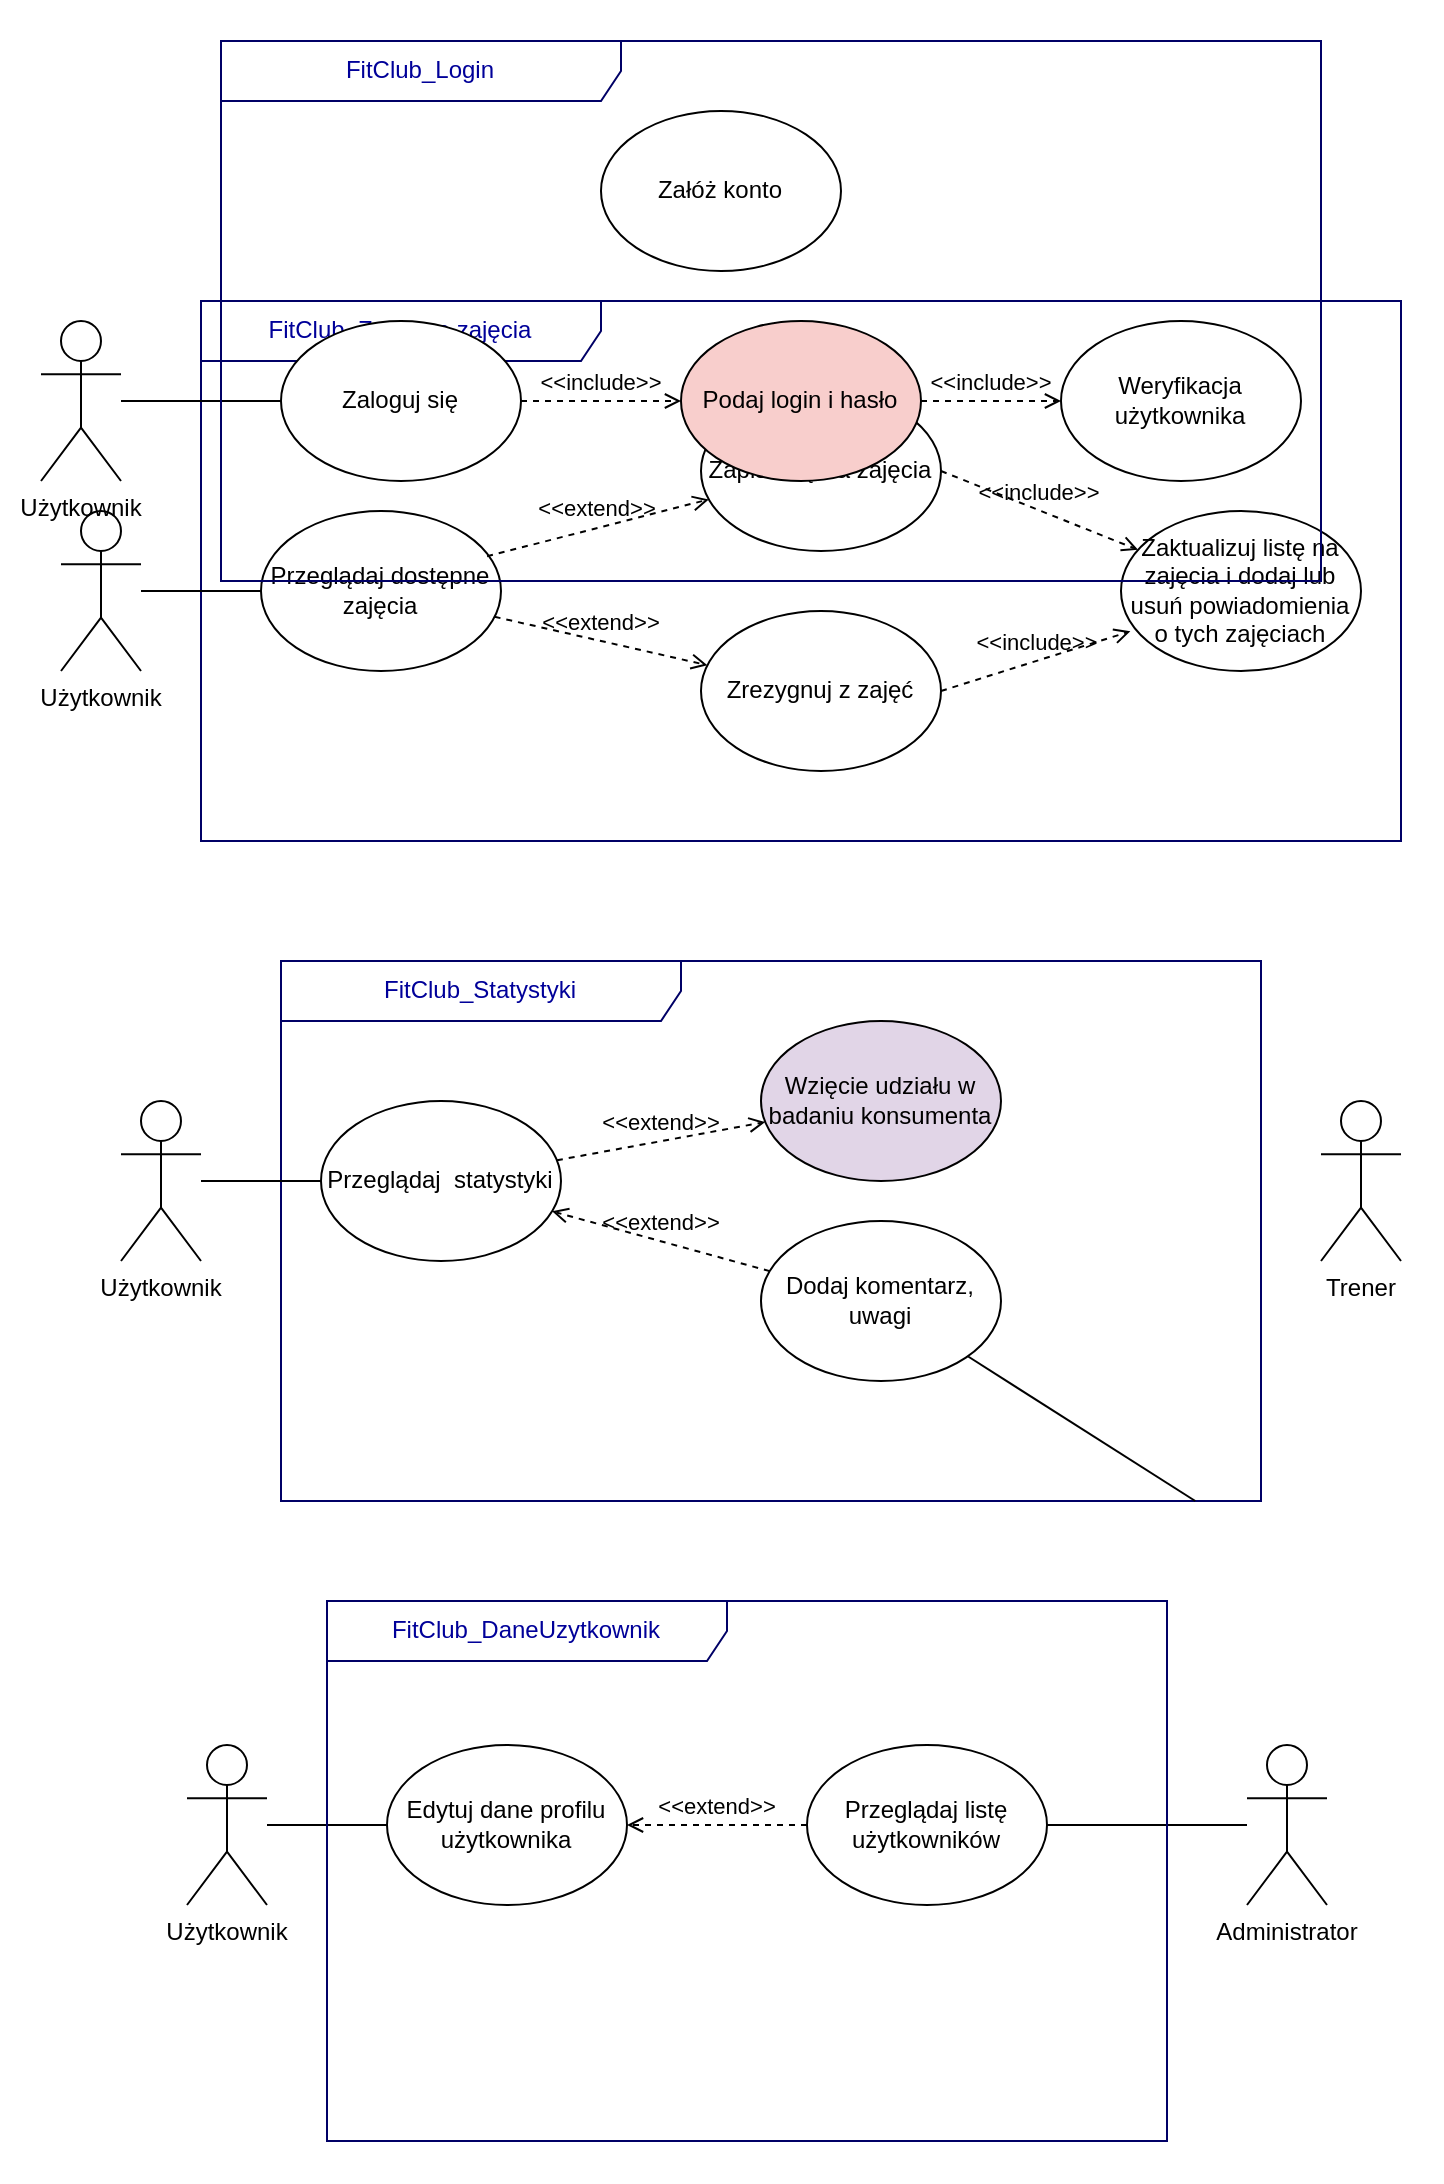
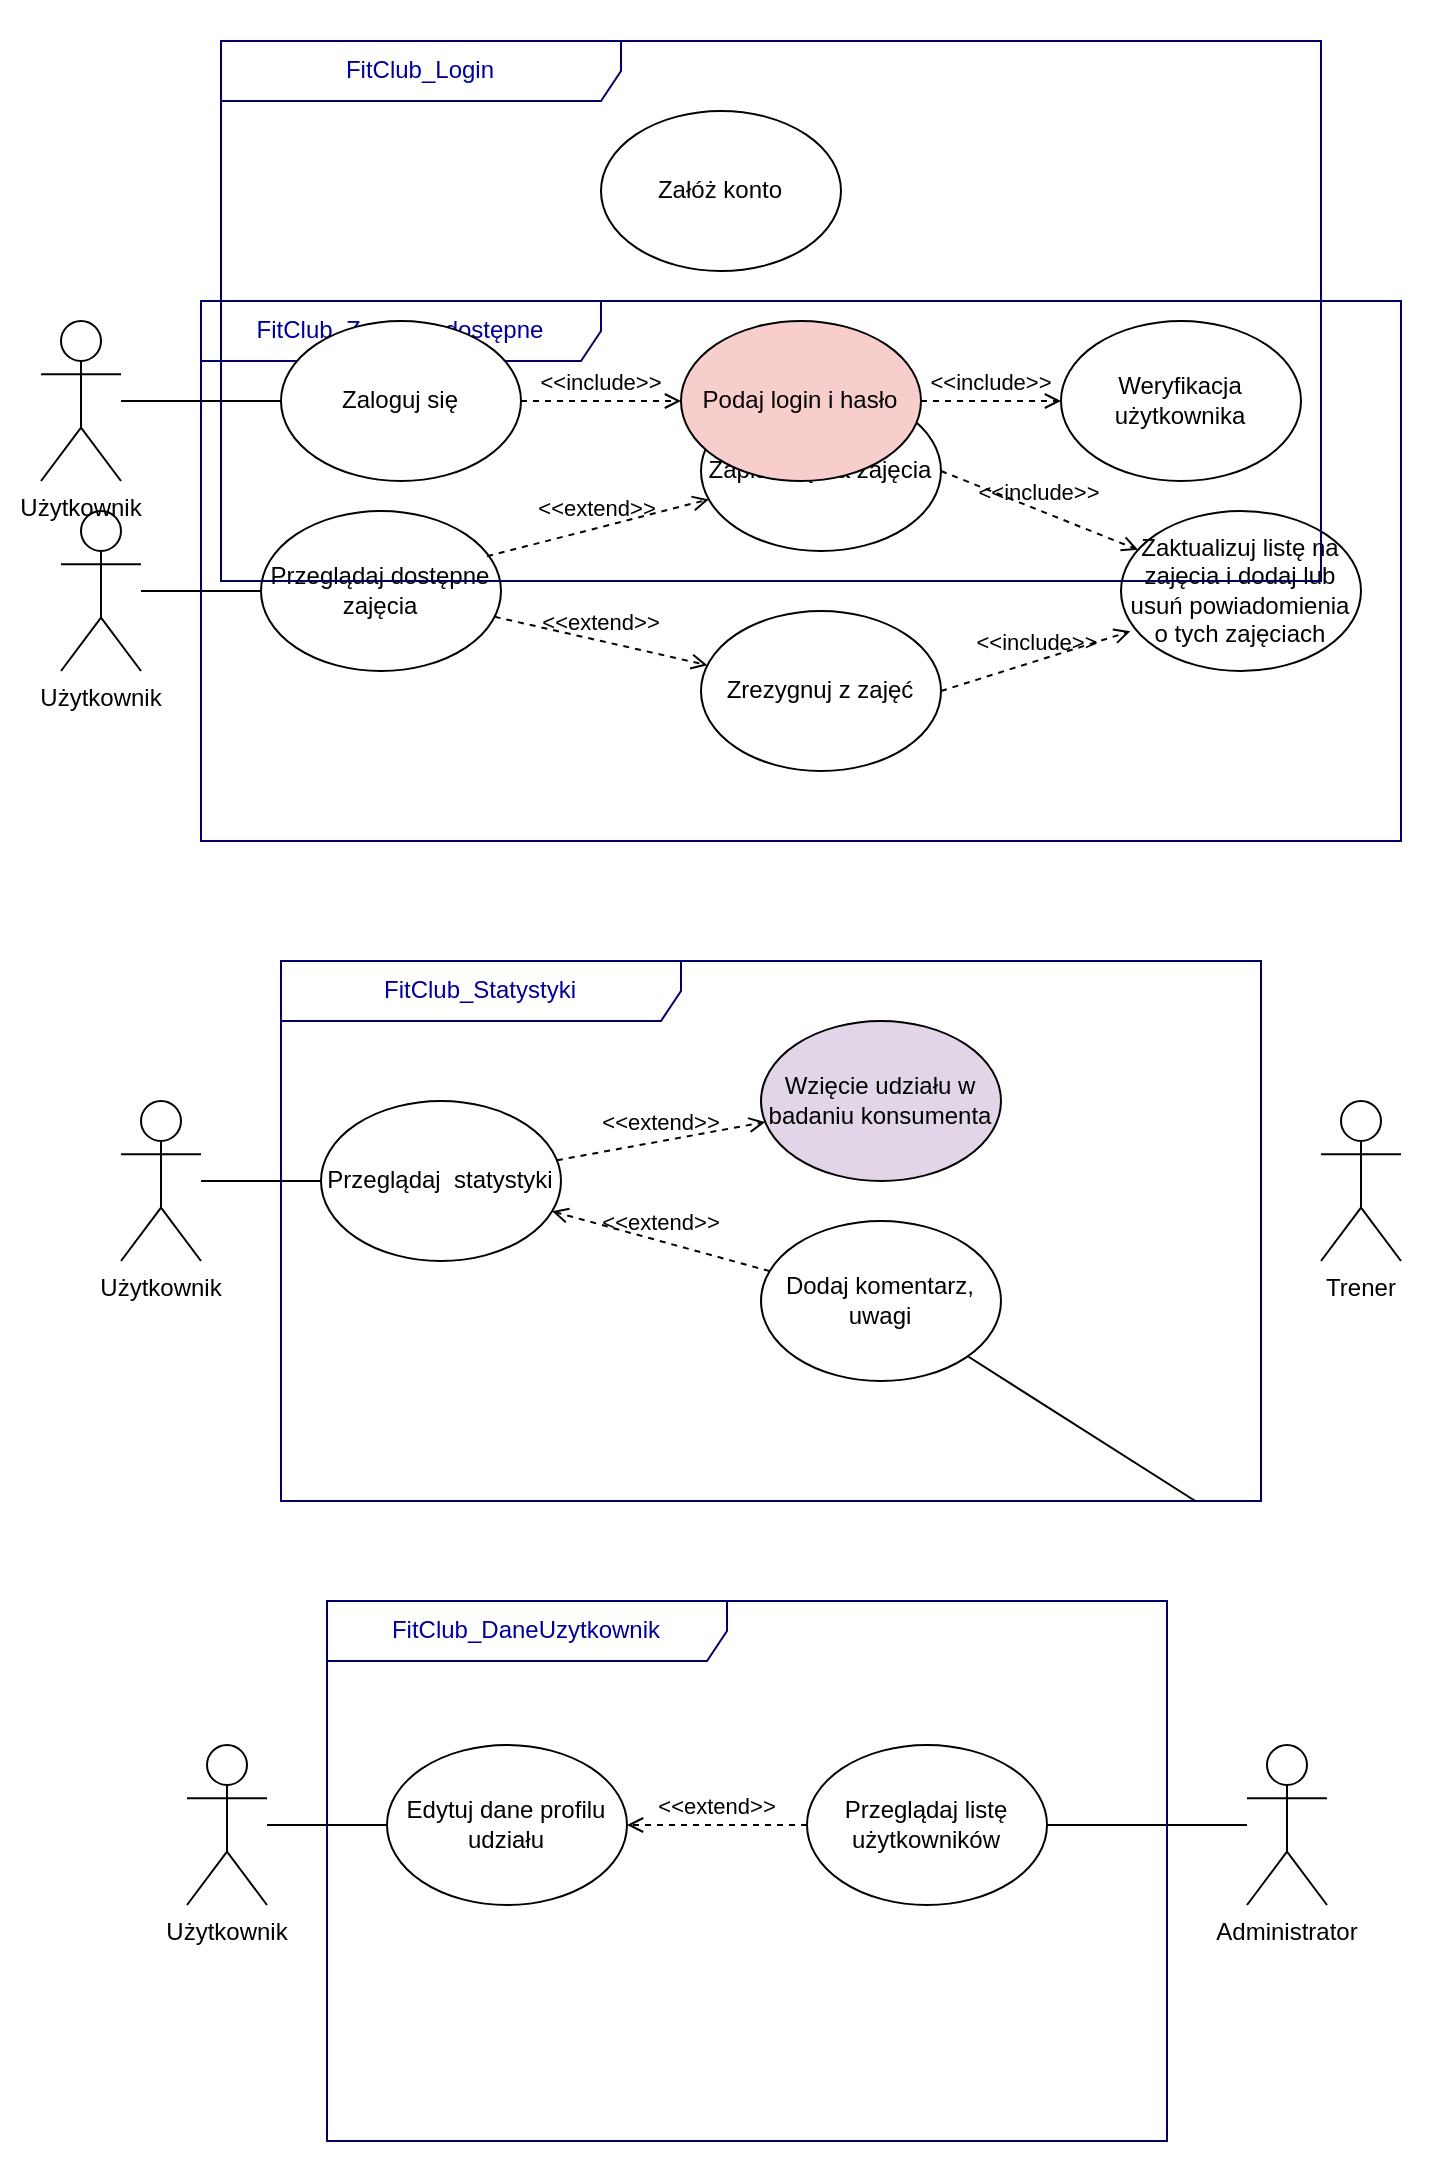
- <mxCell id="21" value="FitClub_Zapis na zajęcia" style="shape=umlFrame;whiteSpace=wrap;html=1;strokeWidth=1;fillColor=none;width=200;height=30;fontColor=#000099;strokeColor=#000066;" vertex="1" parent="1"><mxGeometry x="100" y="150" width="600" height="270" as="geometry" /></mxCell>
+ <mxCell id="21" value="FitClub_Zapis na dostępne" style="shape=umlFrame;whiteSpace=wrap;html=1;strokeWidth=1;fillColor=none;width=200;height=30;fontColor=#000099;strokeColor=#000066;" vertex="1" parent="1"><mxGeometry x="100" y="150" width="600" height="270" as="geometry" /></mxCell>
- <mxCell id="7" value="Edytuj dane profilu użytkownika" style="ellipse;whiteSpace=wrap;html=1;fontColor=#000000;" vertex="1" parent="1"><mxGeometry x="193" y="872" width="120" height="80" as="geometry" /></mxCell>
+ <mxCell id="7" value="Edytuj dane profilu udziału" style="ellipse;whiteSpace=wrap;html=1;fontColor=#000000;" vertex="1" parent="1"><mxGeometry x="193" y="872" width="120" height="80" as="geometry" /></mxCell>
